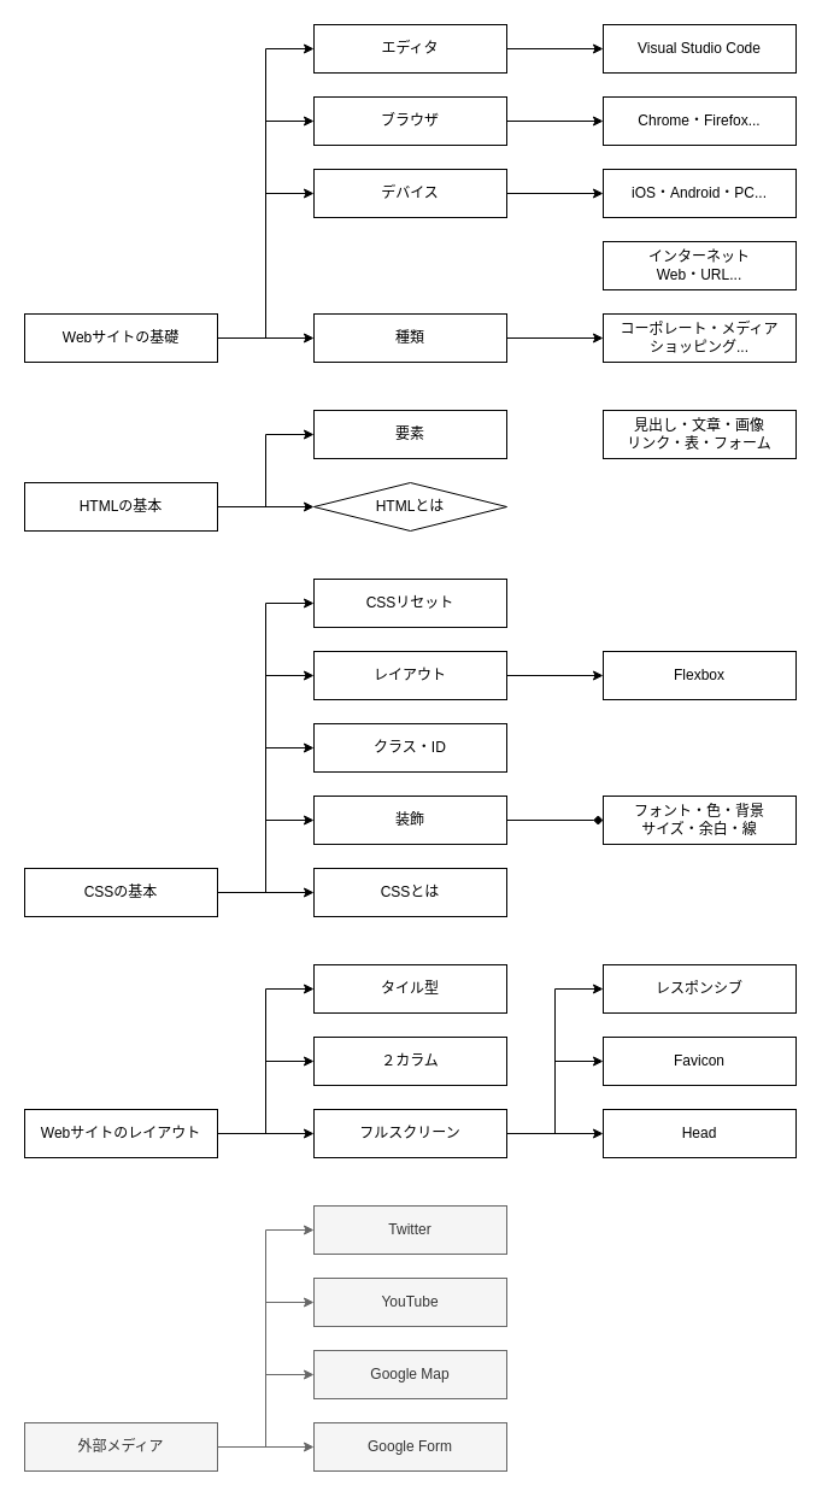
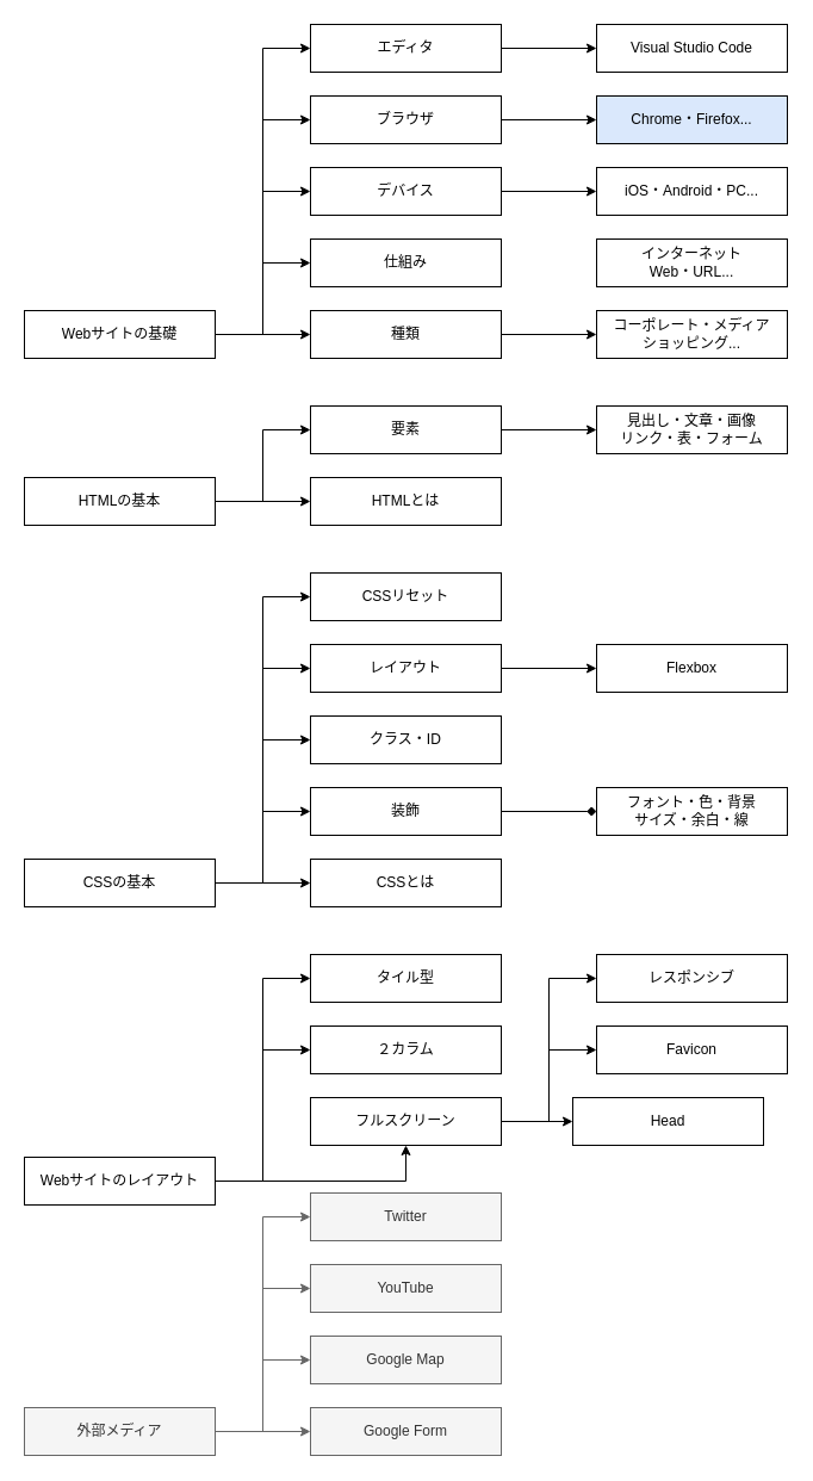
- <mxCell id="37" value="Chrome・Firefox..." style="rounded=0;whiteSpace=wrap;html=1;" vertex="1" parent="1"><mxGeometry x="500" y="80" width="160" height="40" as="geometry" /></mxCell>
+ <mxCell id="37" value="Chrome・Firefox..." style="rounded=0;whiteSpace=wrap;html=1;fillColor=#dae8fc;" vertex="1" parent="1"><mxGeometry x="500" y="80" width="160" height="40" as="geometry" /></mxCell>
+ <mxCell id="21" style="edgeStyle=orthogonalEdgeStyle;rounded=0;orthogonalLoop=1;jettySize=auto;html=1;entryX=0;entryY=0.5;entryDx=0;entryDy=0;" edge="1" parent="1" source="25" target="29"><mxGeometry relative="1" as="geometry" /></mxCell>
+ <mxCell id="29" value="仕組み" style="rounded=0;whiteSpace=wrap;html=1;" vertex="1" parent="1"><mxGeometry x="260" y="200" width="160" height="40" as="geometry" /></mxCell>
+ <mxCell id="41" value="" style="edgeStyle=orthogonalEdgeStyle;rounded=0;orthogonalLoop=1;jettySize=auto;html=1;" edge="1" parent="1" source="42" target="52"><mxGeometry relative="1" as="geometry" /></mxCell>
- <mxCell id="40" value="HTMLとは" style="rhombus;whiteSpace=wrap;html=1;" vertex="1" parent="1"><mxGeometry x="260" y="400" width="160" height="40" as="geometry" /></mxCell>
+ <mxCell id="40" value="HTMLとは" style="rounded=0;whiteSpace=wrap;html=1;" vertex="1" parent="1"><mxGeometry x="260" y="400" width="160" height="40" as="geometry" /></mxCell>
- <mxCell id="14" value="Webサイトのレイアウト" style="rounded=0;whiteSpace=wrap;html=1;" vertex="1" parent="1"><mxGeometry x="20" y="920" width="160" height="40" as="geometry" /></mxCell>
+ <mxCell id="14" value="Webサイトのレイアウト" style="rounded=0;whiteSpace=wrap;html=1;" vertex="1" parent="1"><mxGeometry x="20" y="970" width="160" height="40" as="geometry" /></mxCell>
- <mxCell id="59" value="Head" style="rounded=0;whiteSpace=wrap;html=1;" vertex="1" parent="1"><mxGeometry x="500" y="920" width="160" height="40" as="geometry" /></mxCell>
+ <mxCell id="59" value="Head" style="rounded=0;whiteSpace=wrap;html=1;" vertex="1" parent="1"><mxGeometry x="480" y="920" width="160" height="40" as="geometry" /></mxCell>
